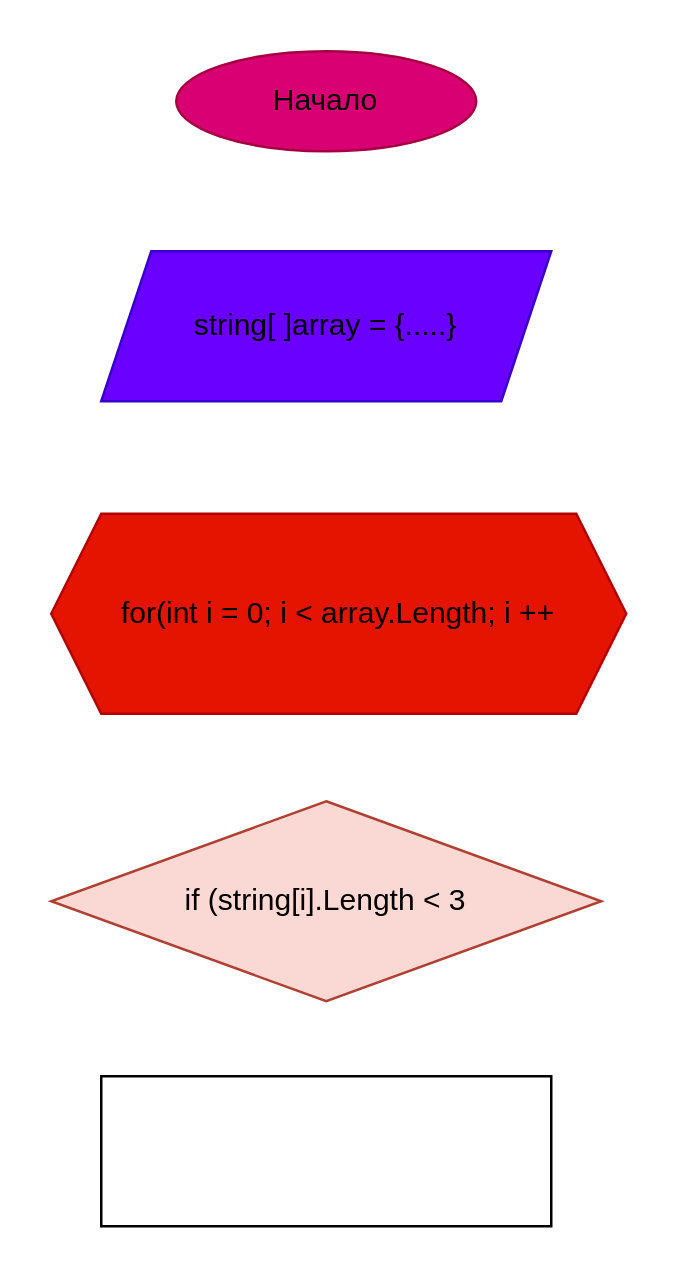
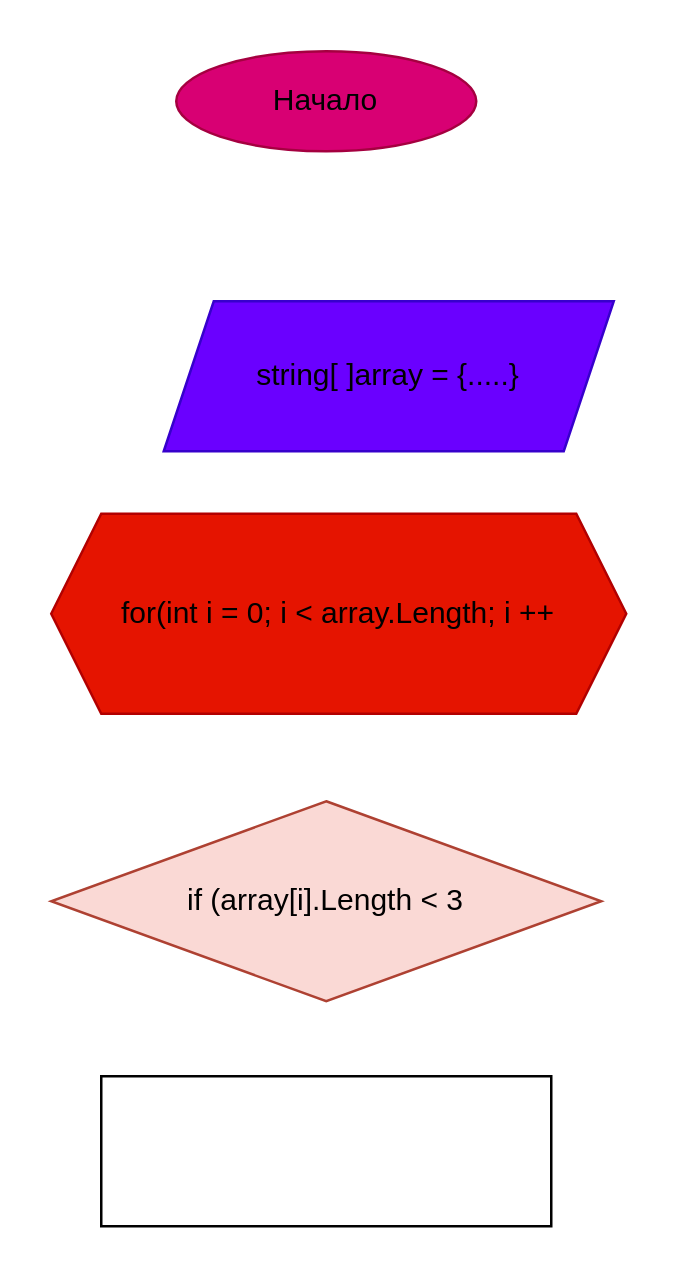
- <mxCell id="3" value="string[ ]array = {.....}" style="shape=parallelogram;perimeter=parallelogramPerimeter;whiteSpace=wrap;html=1;fixedSize=1;fillColor=#6a00ff;fontColor=#000000;strokeColor=#3700CC;" vertex="1" parent="1"><mxGeometry x="40" y="100" width="180" height="60" as="geometry" /></mxCell>
+ <mxCell id="3" value="string[ ]array = {.....}" style="shape=parallelogram;perimeter=parallelogramPerimeter;whiteSpace=wrap;html=1;fixedSize=1;fillColor=#6a00ff;fontColor=#000000;strokeColor=#3700CC;" vertex="1" parent="1"><mxGeometry x="65" y="120" width="180" height="60" as="geometry" /></mxCell>
- <mxCell id="5" value="&lt;font color=&quot;#000000&quot;&gt;if (string[i].Length &amp;lt; 3&lt;/font&gt;" style="rhombus;whiteSpace=wrap;html=1;fillColor=#fad9d5;strokeColor=#ae4132;" vertex="1" parent="1"><mxGeometry x="20" y="320" width="220" height="80" as="geometry" /></mxCell>
+ <mxCell id="5" value="&lt;font color=&quot;#000000&quot;&gt;if (array[i].Length &amp;lt; 3&lt;/font&gt;" style="rhombus;whiteSpace=wrap;html=1;fillColor=#fad9d5;strokeColor=#ae4132;" vertex="1" parent="1"><mxGeometry x="20" y="320" width="220" height="80" as="geometry" /></mxCell>
